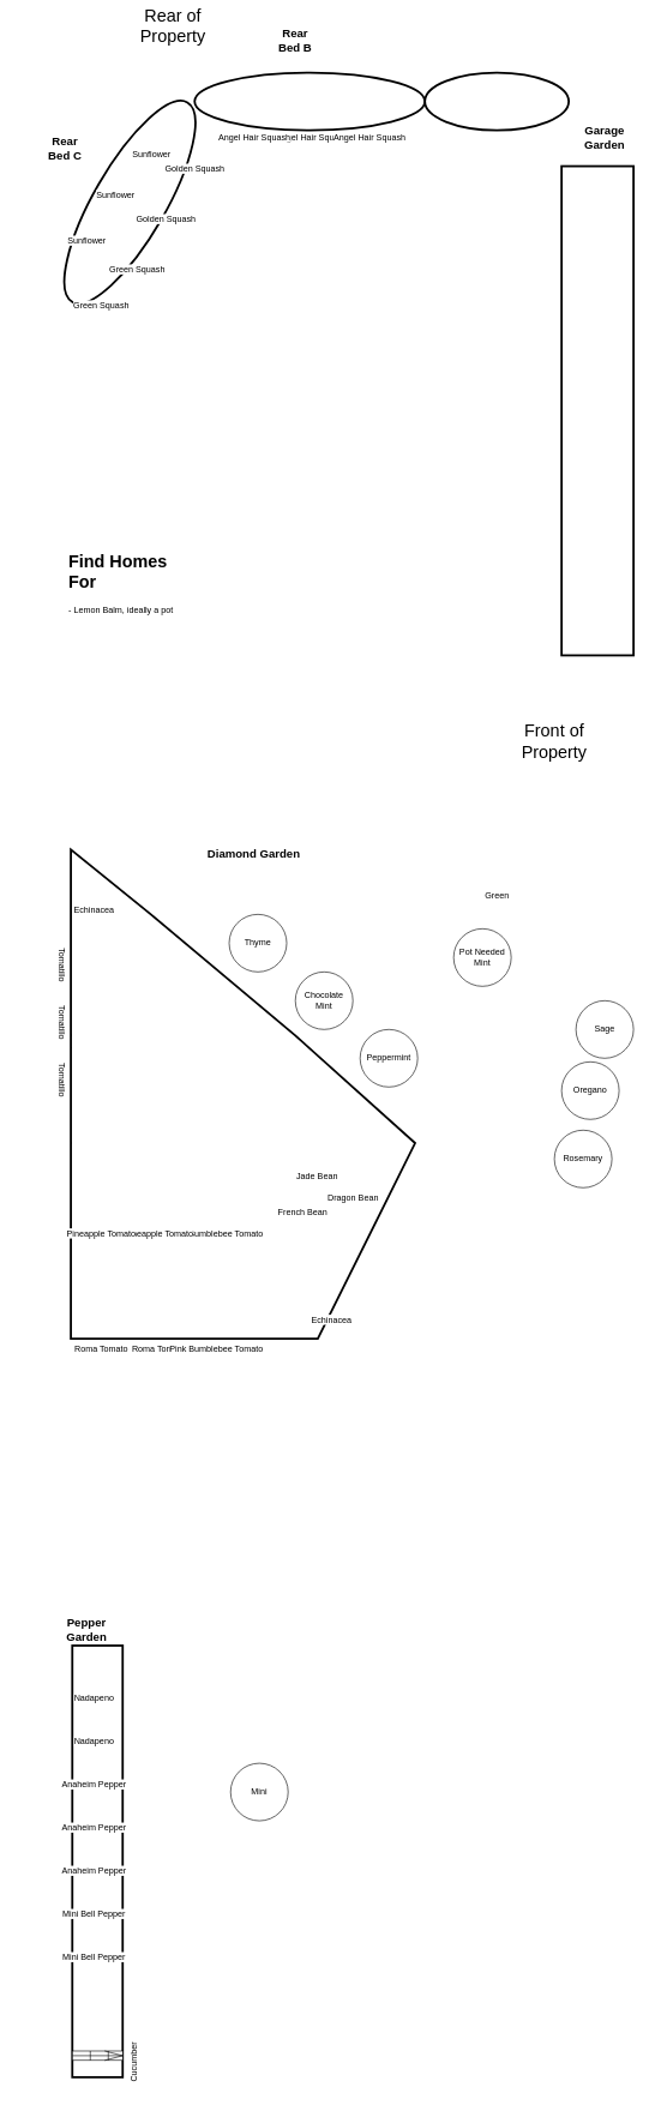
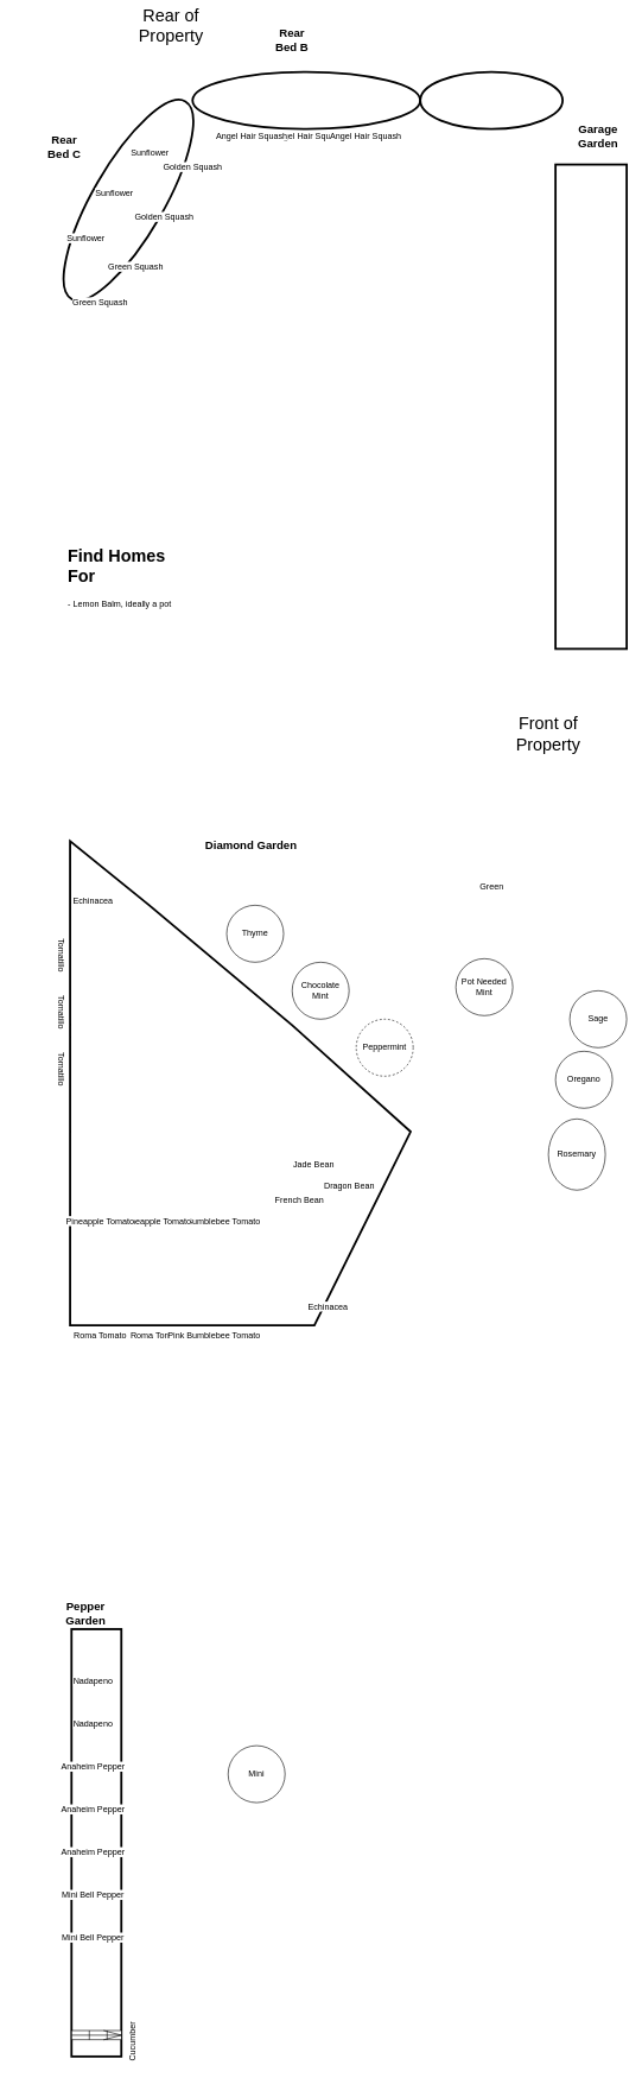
- <mxCell id="55" value="&lt;div&gt;Pot Needed&lt;br&gt;&lt;/div&gt;&lt;div&gt;Mint&lt;/div&gt;" style="ellipse;whiteSpace=wrap;html=1;aspect=fixed;" vertex="1" parent="1"><mxGeometry x="630" y="1290" width="80" height="80" as="geometry" /></mxCell>
+ <mxCell id="55" value="&lt;div&gt;Pot Needed&lt;br&gt;&lt;/div&gt;&lt;div&gt;Mint&lt;/div&gt;" style="ellipse;whiteSpace=wrap;html=1;aspect=fixed;" vertex="1" parent="1"><mxGeometry x="640" y="1345" width="80" height="80" as="geometry" /></mxCell>
- <mxCell id="21" value="Peppermint" style="ellipse;whiteSpace=wrap;html=1;aspect=fixed;" vertex="1" parent="5"><mxGeometry x="410" y="260" width="80" height="80" as="geometry" /></mxCell>
+ <mxCell id="21" value="Peppermint" style="ellipse;whiteSpace=wrap;html=1;aspect=fixed;dashed=1;" vertex="1" parent="5"><mxGeometry x="410" y="260" width="80" height="80" as="geometry" /></mxCell>
- <mxCell id="59" value="Rosemary" style="ellipse;whiteSpace=wrap;html=1;aspect=fixed;" vertex="1" parent="1"><mxGeometry x="770" y="1570" width="80" height="80" as="geometry" /></mxCell>
+ <mxCell id="59" value="Rosemary" style="ellipse;whiteSpace=wrap;html=1;aspect=fixed;" vertex="1" parent="1"><mxGeometry x="770" y="1570" width="80" height="100" as="geometry" /></mxCell>
